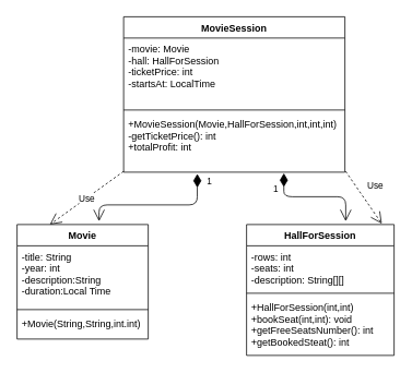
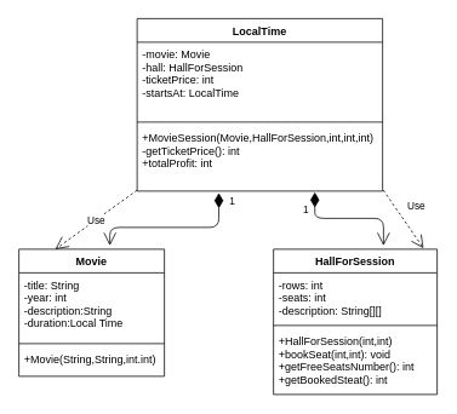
- <mxCell id="10" value="MovieSession" style="swimlane;fontStyle=1;align=center;verticalAlign=top;childLayout=stackLayout;horizontal=1;startSize=26;horizontalStack=0;resizeParent=1;resizeParentMax=0;resizeLast=0;collapsible=1;marginBottom=0;" vertex="1" parent="1"><mxGeometry x="150" y="20" width="270" height="190" as="geometry" /></mxCell>
+ <mxCell id="10" value="LocalTime" style="swimlane;fontStyle=1;align=center;verticalAlign=top;childLayout=stackLayout;horizontal=1;startSize=26;horizontalStack=0;resizeParent=1;resizeParentMax=0;resizeLast=0;collapsible=1;marginBottom=0;" vertex="1" parent="1"><mxGeometry x="150" y="20" width="270" height="190" as="geometry" /></mxCell>
